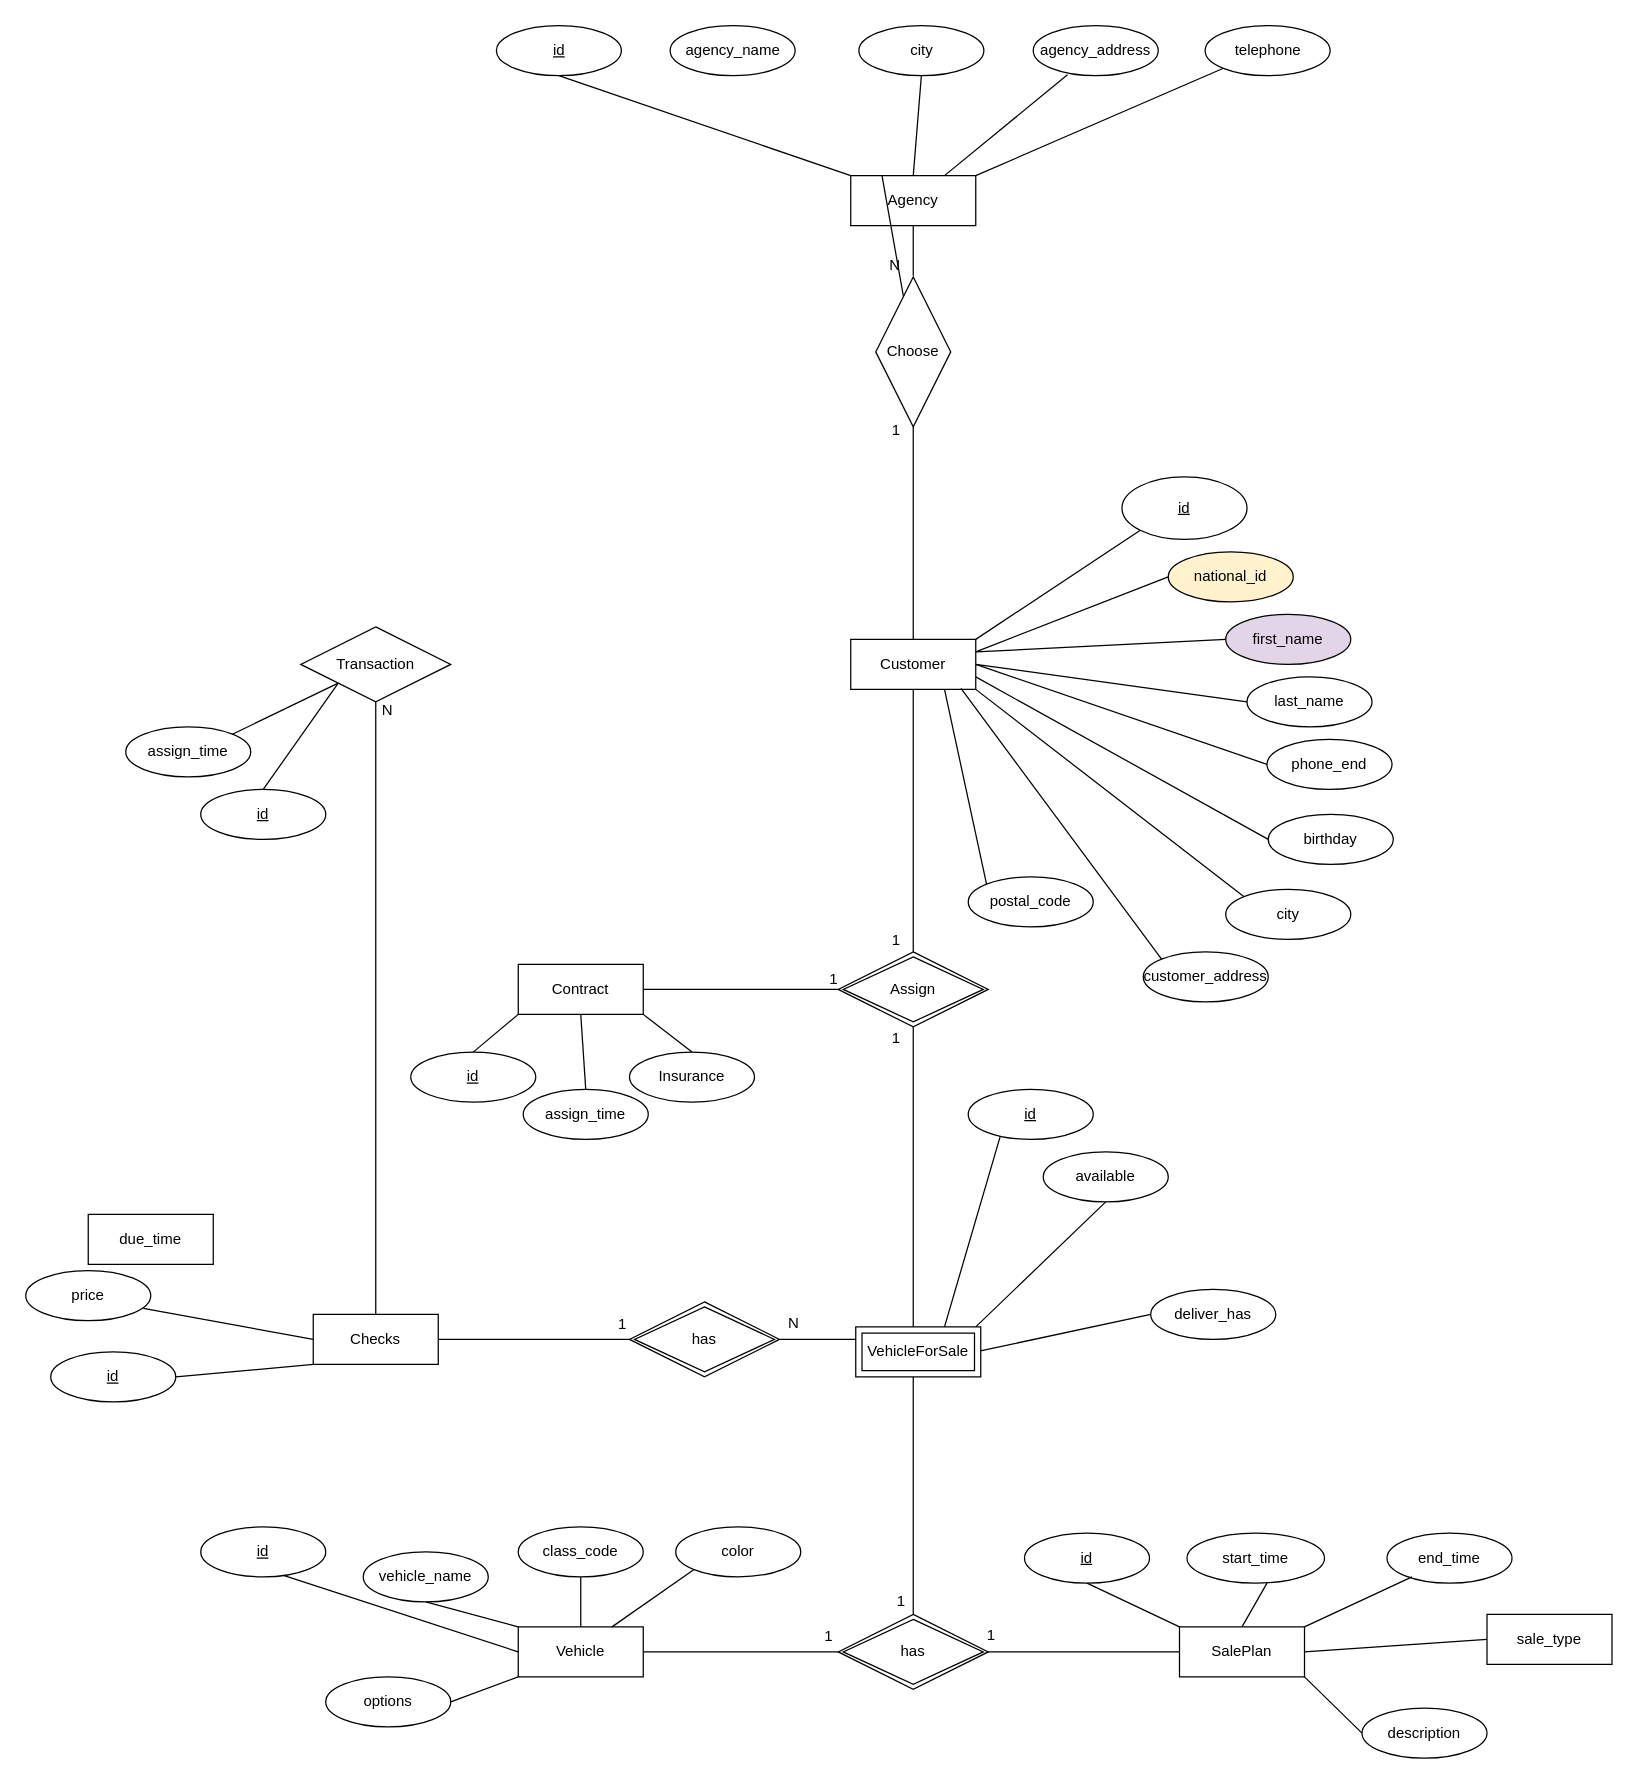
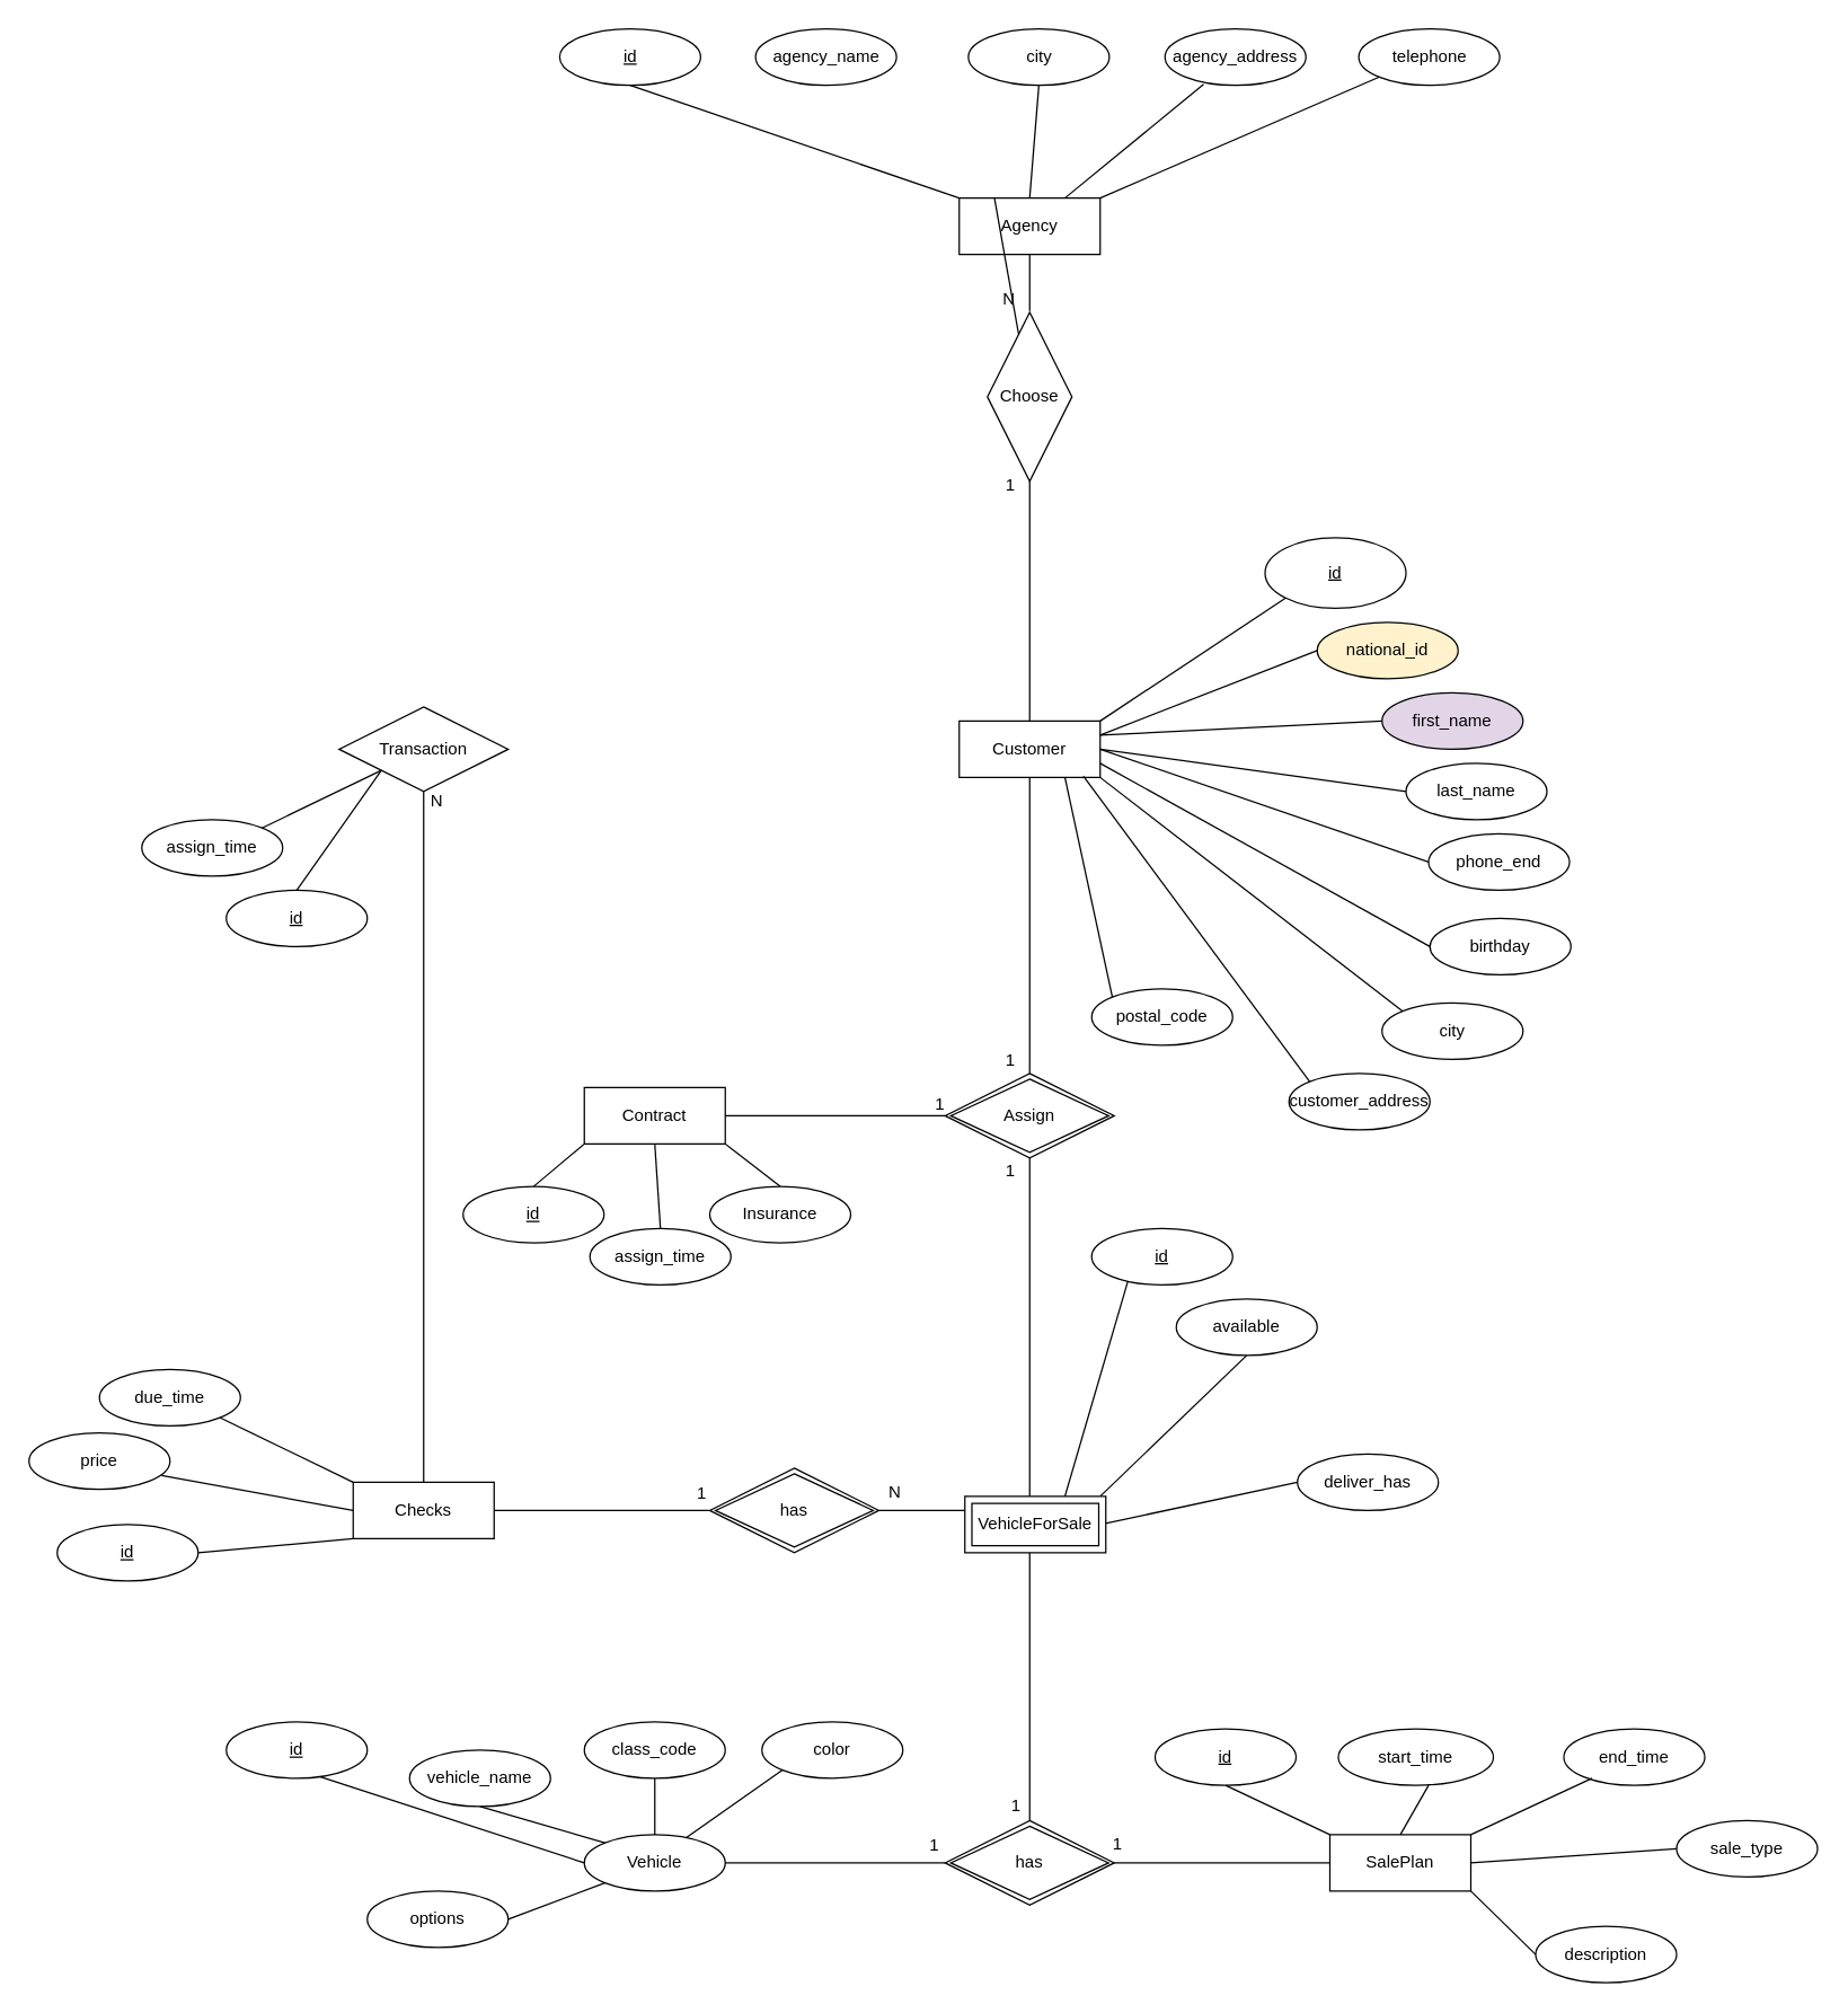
- <mxCell id="32" value="due_time" style="whiteSpace=wrap;html=1;align=center;rounded=0;" parent="1" vertex="1"><mxGeometry x="70" y="971" width="100" height="40" as="geometry" /></mxCell>
+ <mxCell id="32" value="due_time" style="ellipse;whiteSpace=wrap;html=1;align=center;" parent="1" vertex="1"><mxGeometry x="70" y="971" width="100" height="40" as="geometry" /></mxCell>
+ <mxCell id="34" value="" style="endArrow=none;html=1;entryX=1;entryY=1;entryDx=0;entryDy=0;exitX=0;exitY=0;exitDx=0;exitDy=0;" parent="1" source="30" target="32" edge="1"><mxGeometry width="50" height="50" relative="1" as="geometry"><mxPoint x="125" y="1061" as="sourcePoint" /><mxPoint x="175" y="1011" as="targetPoint" /></mxGeometry></mxCell>
- <mxCell id="68" value="sale_type" style="whiteSpace=wrap;html=1;align=center;rounded=0;" parent="1" vertex="1"><mxGeometry x="1189" y="1291" width="100" height="40" as="geometry" /></mxCell>
+ <mxCell id="68" value="sale_type" style="ellipse;whiteSpace=wrap;html=1;align=center;" parent="1" vertex="1"><mxGeometry x="1189" y="1291" width="100" height="40" as="geometry" /></mxCell>
- <mxCell id="11" value="Vehicle" style="whiteSpace=wrap;html=1;align=center;" parent="1" vertex="1"><mxGeometry x="414" y="1301" width="100" height="40" as="geometry" /></mxCell>
+ <mxCell id="11" value="Vehicle" style="ellipse;whiteSpace=wrap;html=1;align=center;" parent="1" vertex="1"><mxGeometry x="414" y="1301" width="100" height="40" as="geometry" /></mxCell>
